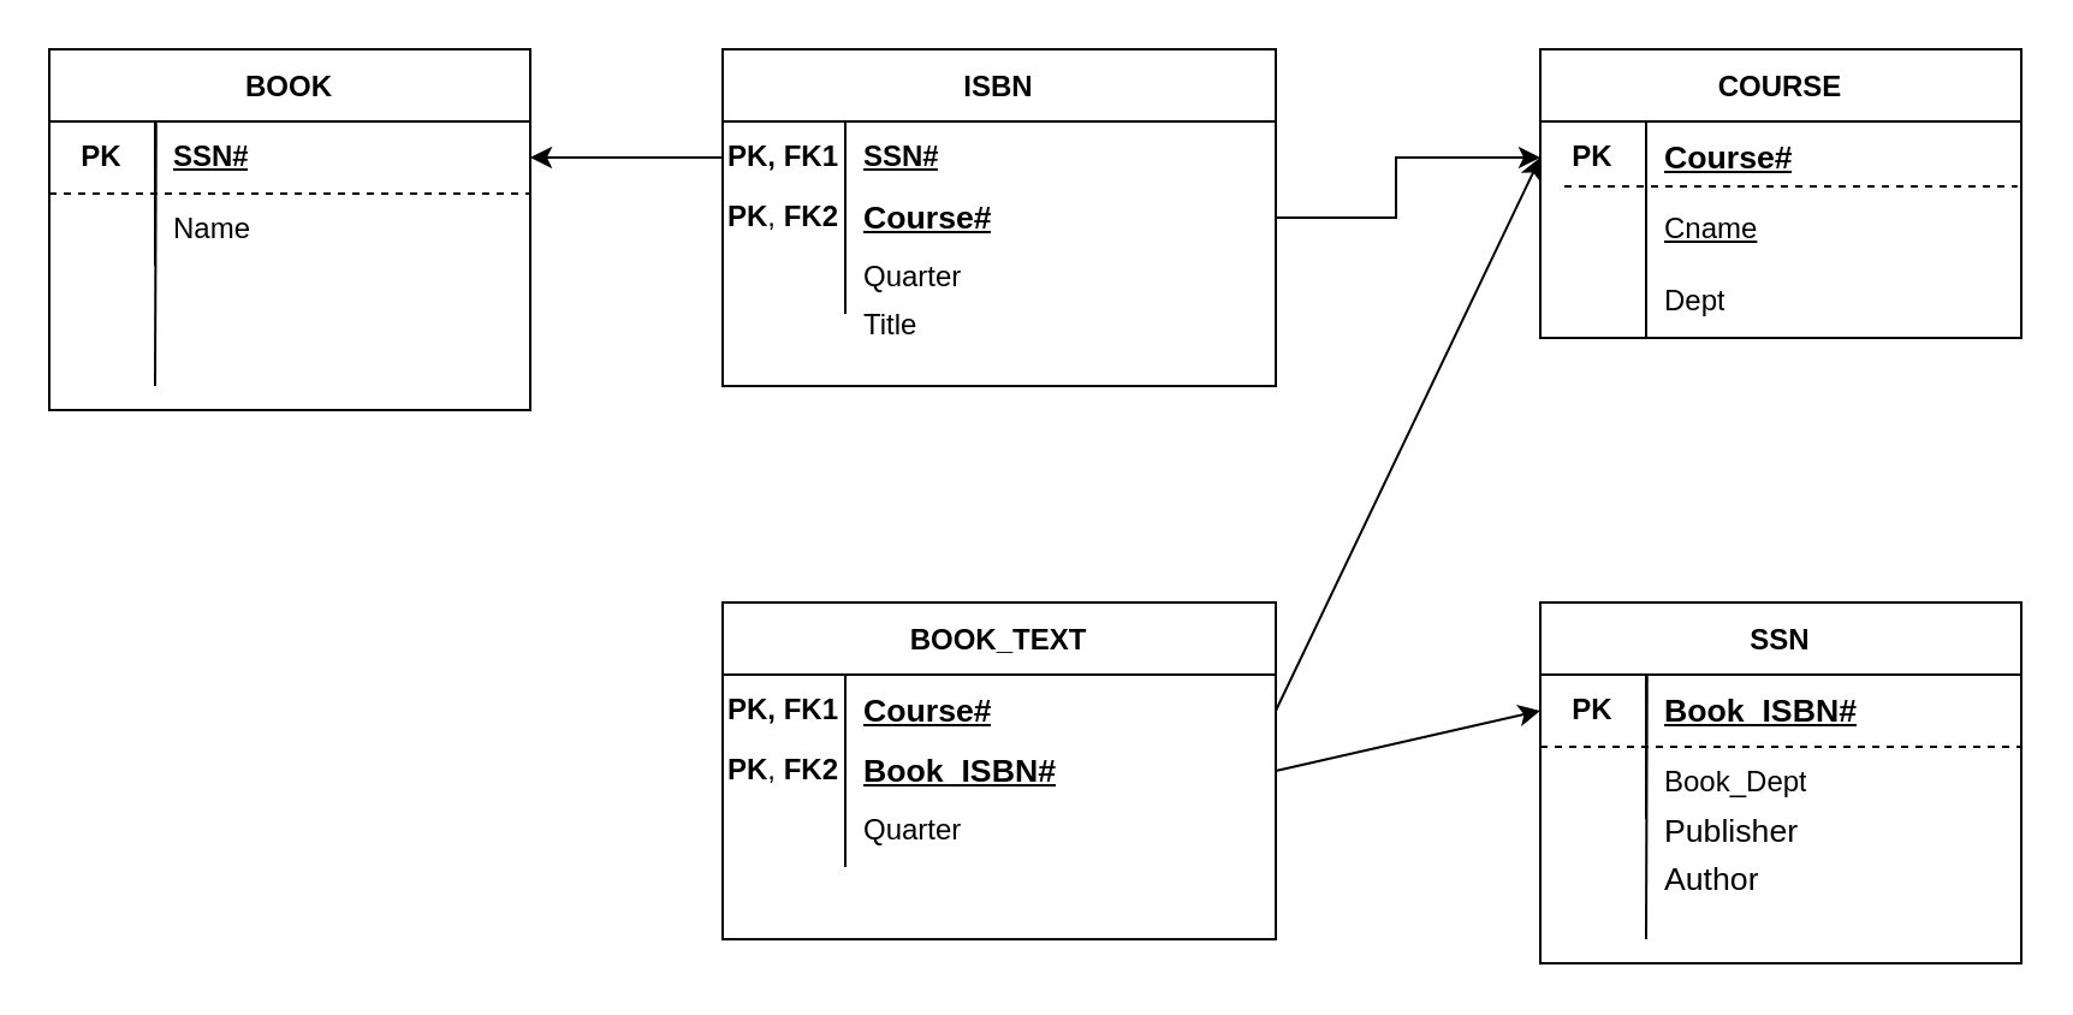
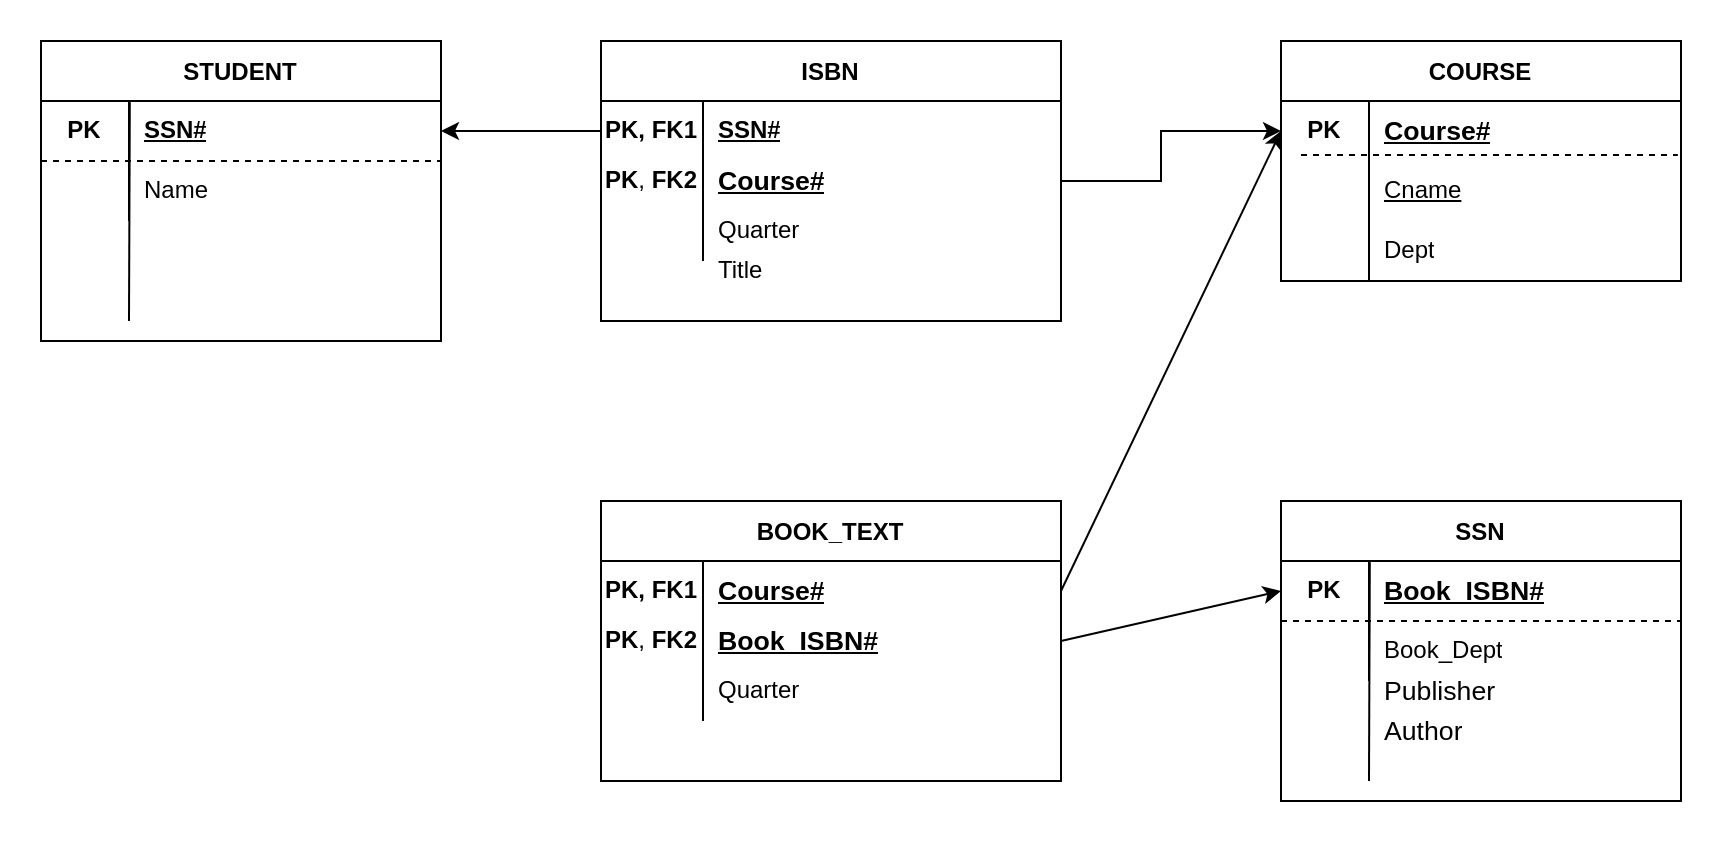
- <mxCell id="23" value="BOOK" style="shape=table;startSize=30;container=1;collapsible=0;childLayout=tableLayout;fixedRows=1;rowLines=0;fontStyle=1;" vertex="1" parent="1"><mxGeometry x="20" y="20" width="200" height="150" as="geometry" /></mxCell>
+ <mxCell id="23" value="STUDENT" style="shape=table;startSize=30;container=1;collapsible=0;childLayout=tableLayout;fixedRows=1;rowLines=0;fontStyle=1;" vertex="1" parent="1"><mxGeometry x="20" y="20" width="200" height="150" as="geometry" /></mxCell>
